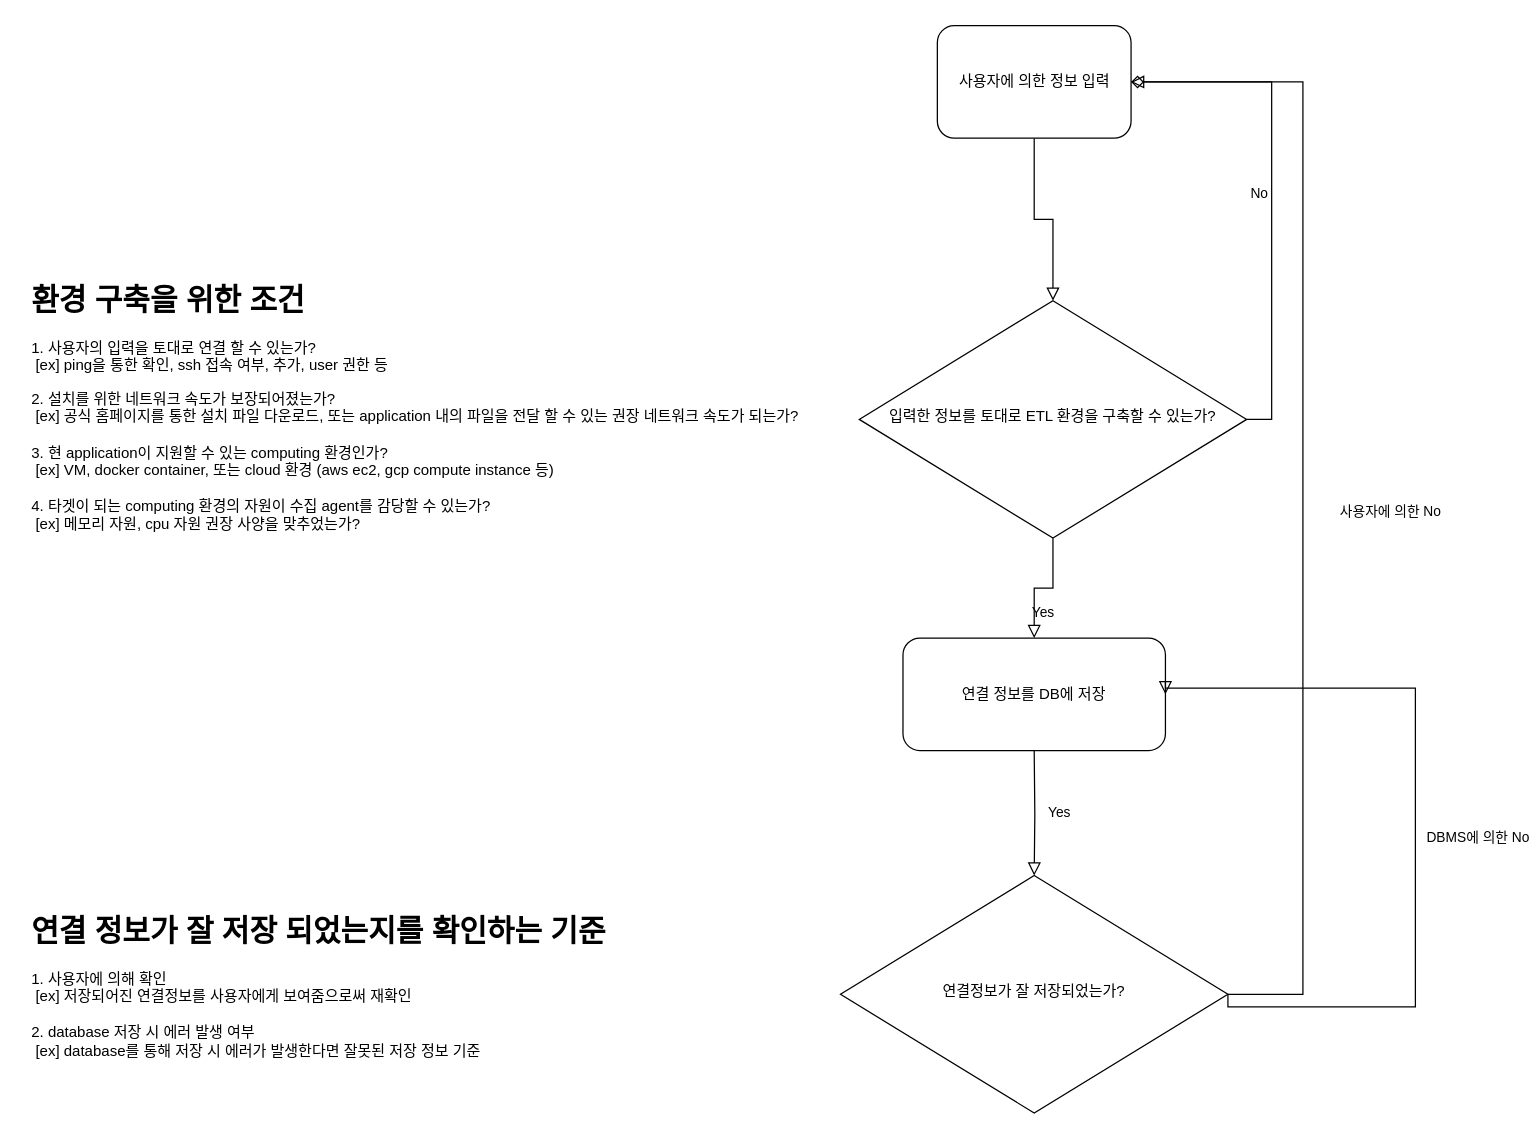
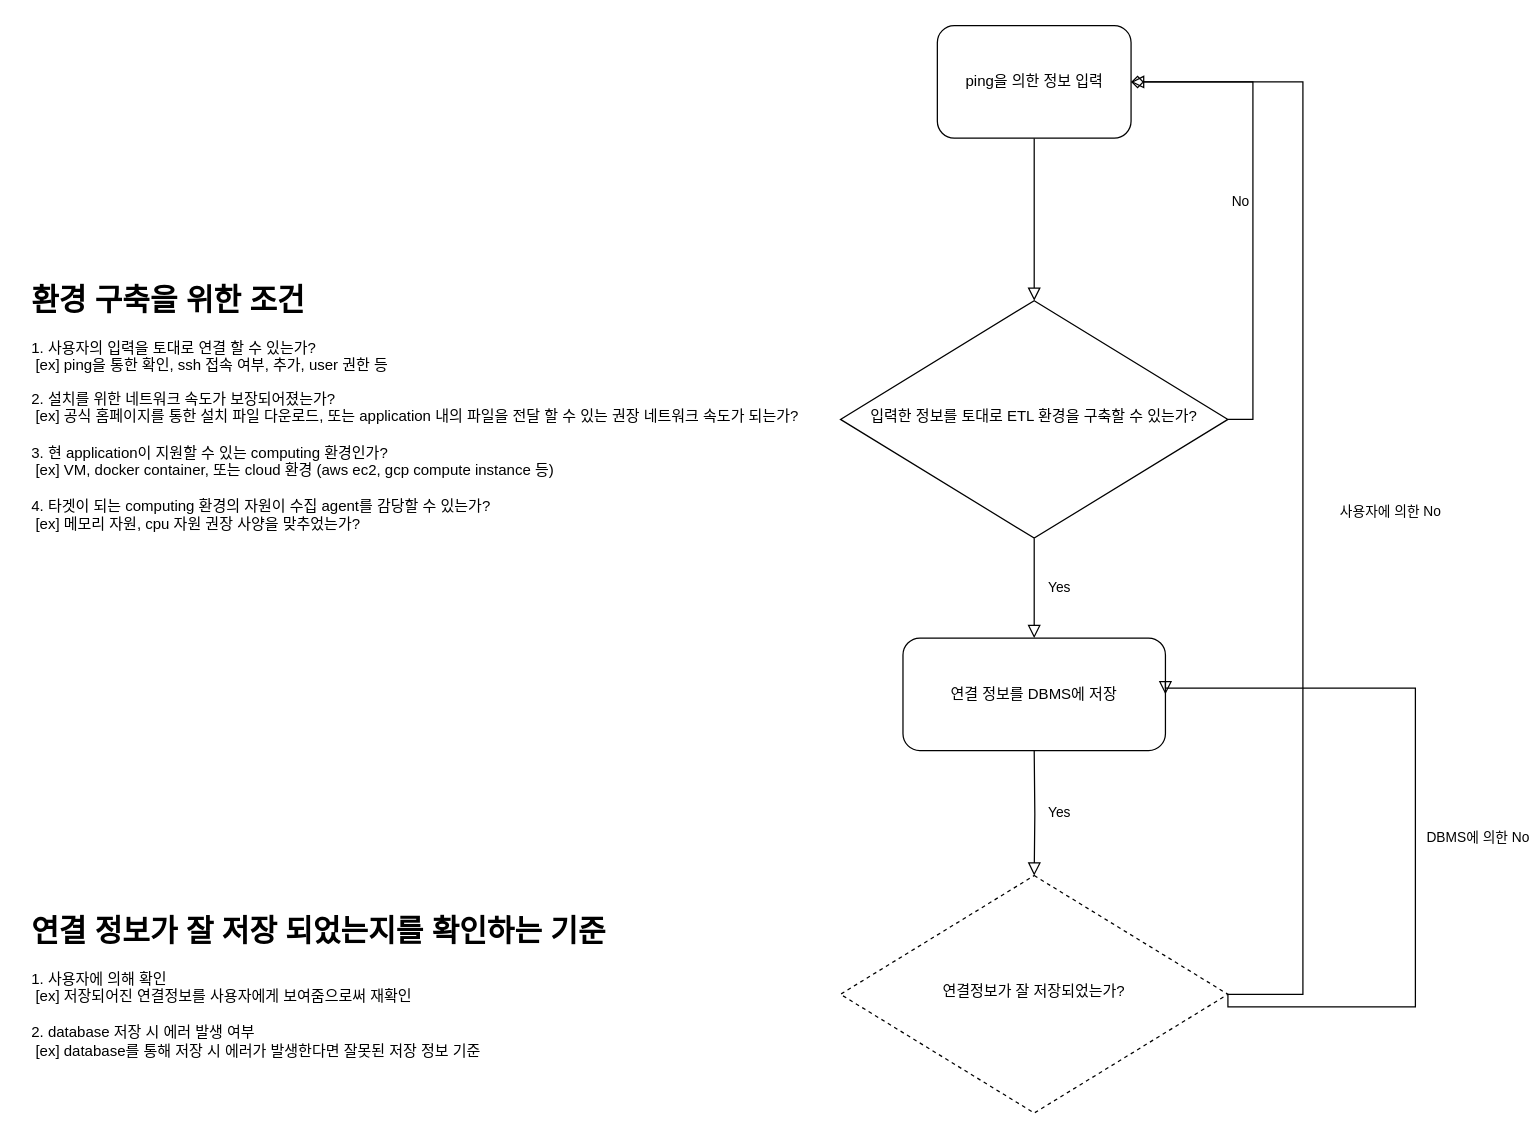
- <mxCell id="3" value="사용자에 의한 정보 입력" style="rounded=1;whiteSpace=wrap;html=1;fontSize=12;glass=0;strokeWidth=1;shadow=0;" parent="1" vertex="1"><mxGeometry x="749.5" y="20" width="155" height="90" as="geometry" /></mxCell>
+ <mxCell id="3" value="ping을 의한 정보 입력" style="rounded=1;whiteSpace=wrap;html=1;fontSize=12;glass=0;strokeWidth=1;shadow=0;" parent="1" vertex="1"><mxGeometry x="749.5" y="20" width="155" height="90" as="geometry" /></mxCell>
- <mxCell id="6" value="입력한 정보를 토대로 ETL 환경을 구축할 수 있는가?" style="rhombus;whiteSpace=wrap;html=1;shadow=0;fontFamily=Helvetica;fontSize=12;align=center;strokeWidth=1;spacing=6;spacingTop=-4;" parent="1" vertex="1"><mxGeometry x="687" y="240" width="310" height="190" as="geometry" /></mxCell>
+ <mxCell id="6" value="입력한 정보를 토대로 ETL 환경을 구축할 수 있는가?" style="rhombus;whiteSpace=wrap;html=1;shadow=0;fontFamily=Helvetica;fontSize=12;align=center;strokeWidth=1;spacing=6;spacingTop=-4;" parent="1" vertex="1"><mxGeometry x="672" y="240" width="310" height="190" as="geometry" /></mxCell>
- <mxCell id="8" value="연결 정보를 DB에 저장" style="rounded=1;whiteSpace=wrap;html=1;fontSize=12;glass=0;strokeWidth=1;shadow=0;" vertex="1" parent="1"><mxGeometry x="722" y="510" width="210" height="90" as="geometry" /></mxCell>
+ <mxCell id="8" value="연결 정보를 DBMS에 저장" style="rounded=1;whiteSpace=wrap;html=1;fontSize=12;glass=0;strokeWidth=1;shadow=0;" vertex="1" parent="1"><mxGeometry x="722" y="510" width="210" height="90" as="geometry" /></mxCell>
- <mxCell id="9" value="연결정보가 잘 저장되었는가?" style="rhombus;whiteSpace=wrap;html=1;shadow=0;fontFamily=Helvetica;fontSize=12;align=center;strokeWidth=1;spacing=6;spacingTop=-4;" vertex="1" parent="1"><mxGeometry x="672" y="700" width="310" height="190" as="geometry" /></mxCell>
+ <mxCell id="9" value="연결정보가 잘 저장되었는가?" style="rhombus;whiteSpace=wrap;html=1;shadow=0;fontFamily=Helvetica;fontSize=12;align=center;strokeWidth=1;spacing=6;spacingTop=-4;dashed=1;" vertex="1" parent="1"><mxGeometry x="672" y="700" width="310" height="190" as="geometry" /></mxCell>
